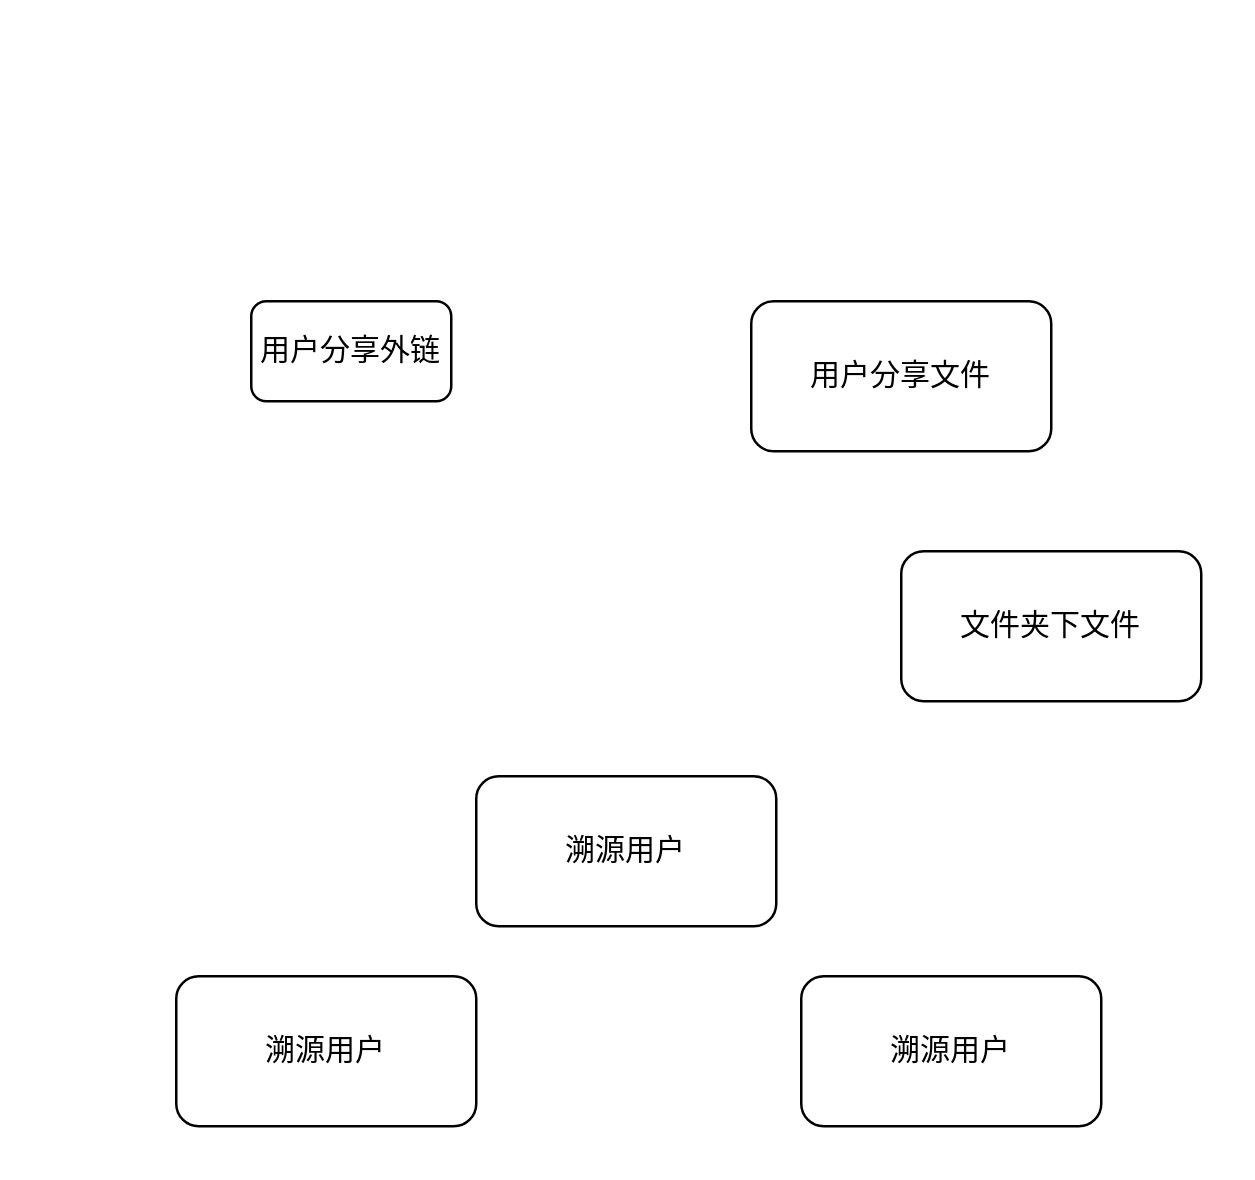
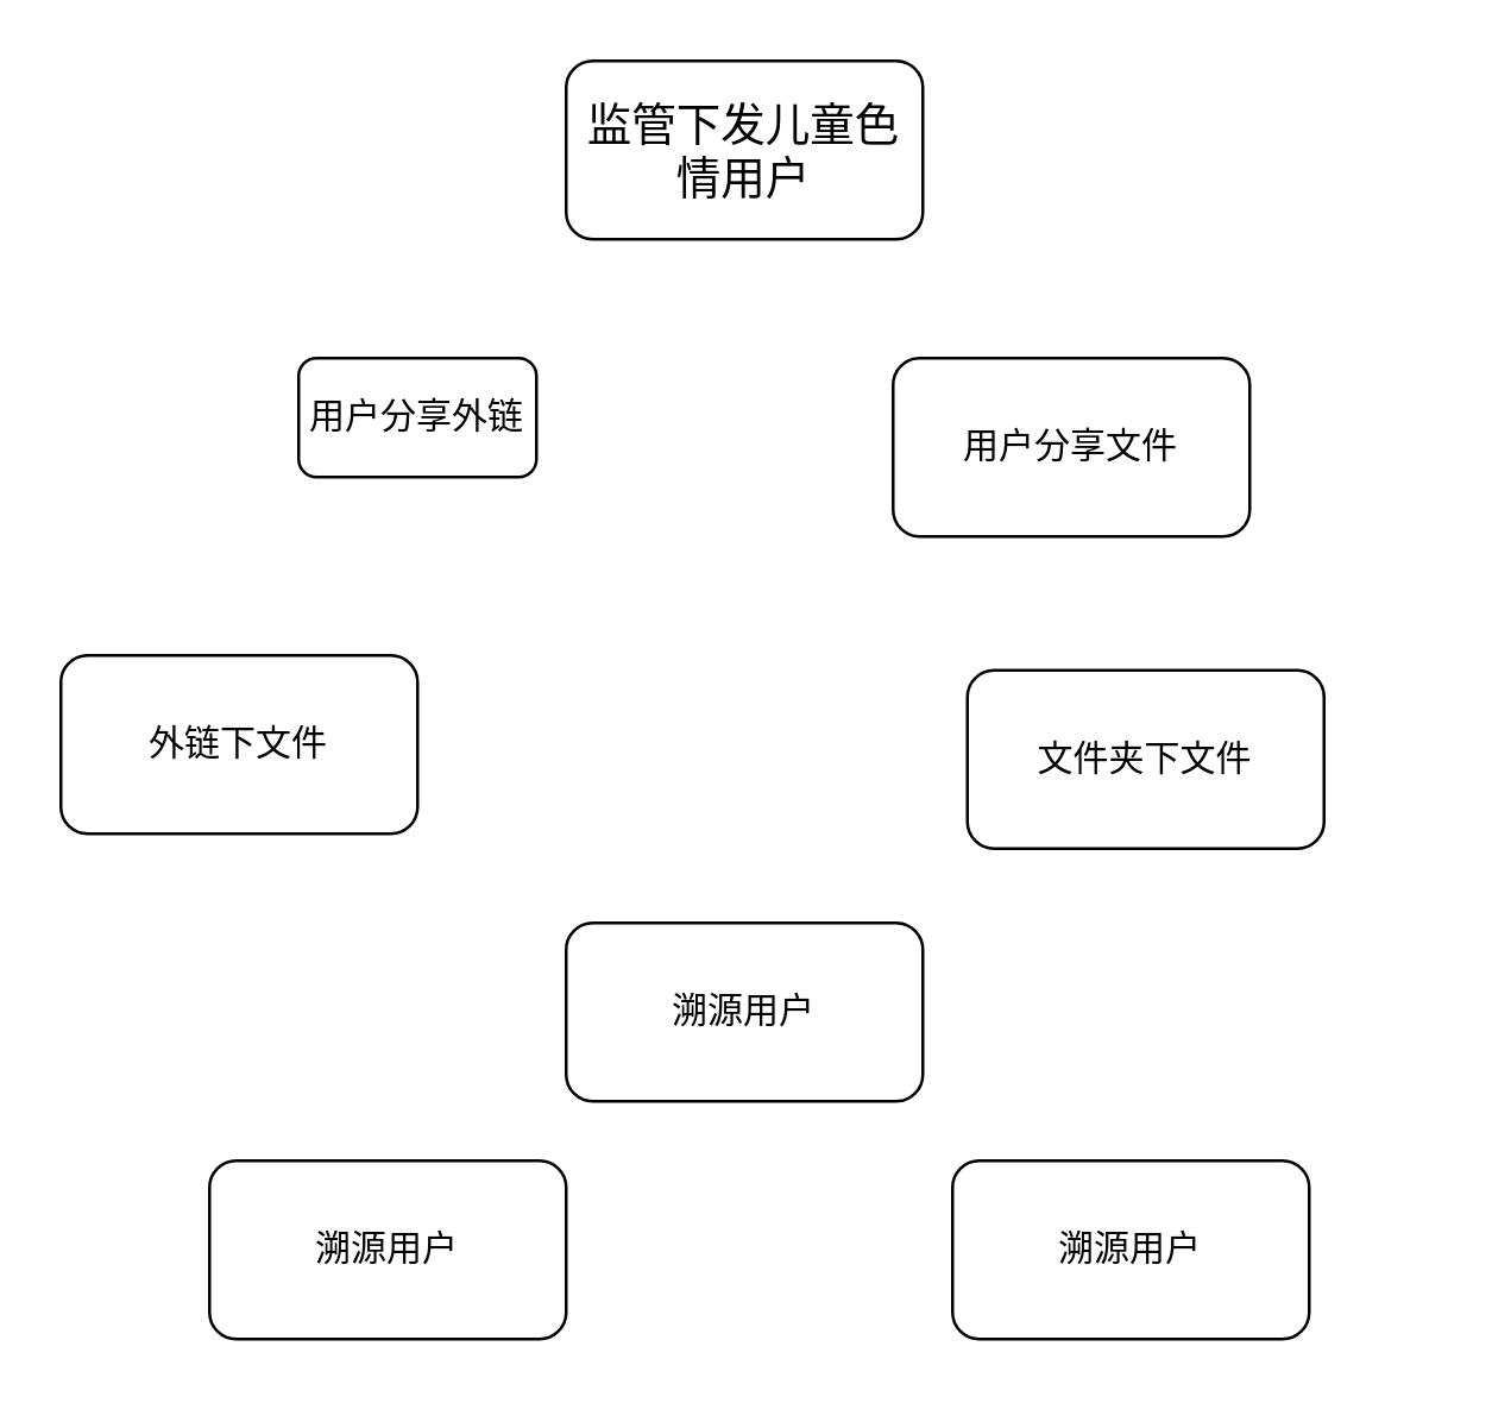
+ <mxCell id="2" value="&lt;font style=&quot;font-size: 15px;&quot;&gt;监管下发儿童色情用户&lt;/font&gt;" style="rounded=1;whiteSpace=wrap;html=1;" vertex="1" parent="1"><mxGeometry x="190" y="20" width="120" height="60" as="geometry" /></mxCell>
+ <mxCell id="5" value="外链下文件" style="rounded=1;whiteSpace=wrap;html=1;" vertex="1" parent="1"><mxGeometry x="20" y="220" width="120" height="60" as="geometry" /></mxCell>
- <mxCell id="7" value="文件夹下文件" style="rounded=1;whiteSpace=wrap;html=1;" vertex="1" parent="1"><mxGeometry x="360" y="220" width="120" height="60" as="geometry" /></mxCell>
+ <mxCell id="7" value="文件夹下文件" style="rounded=1;whiteSpace=wrap;html=1;" vertex="1" parent="1"><mxGeometry x="325" y="225" width="120" height="60" as="geometry" /></mxCell>
